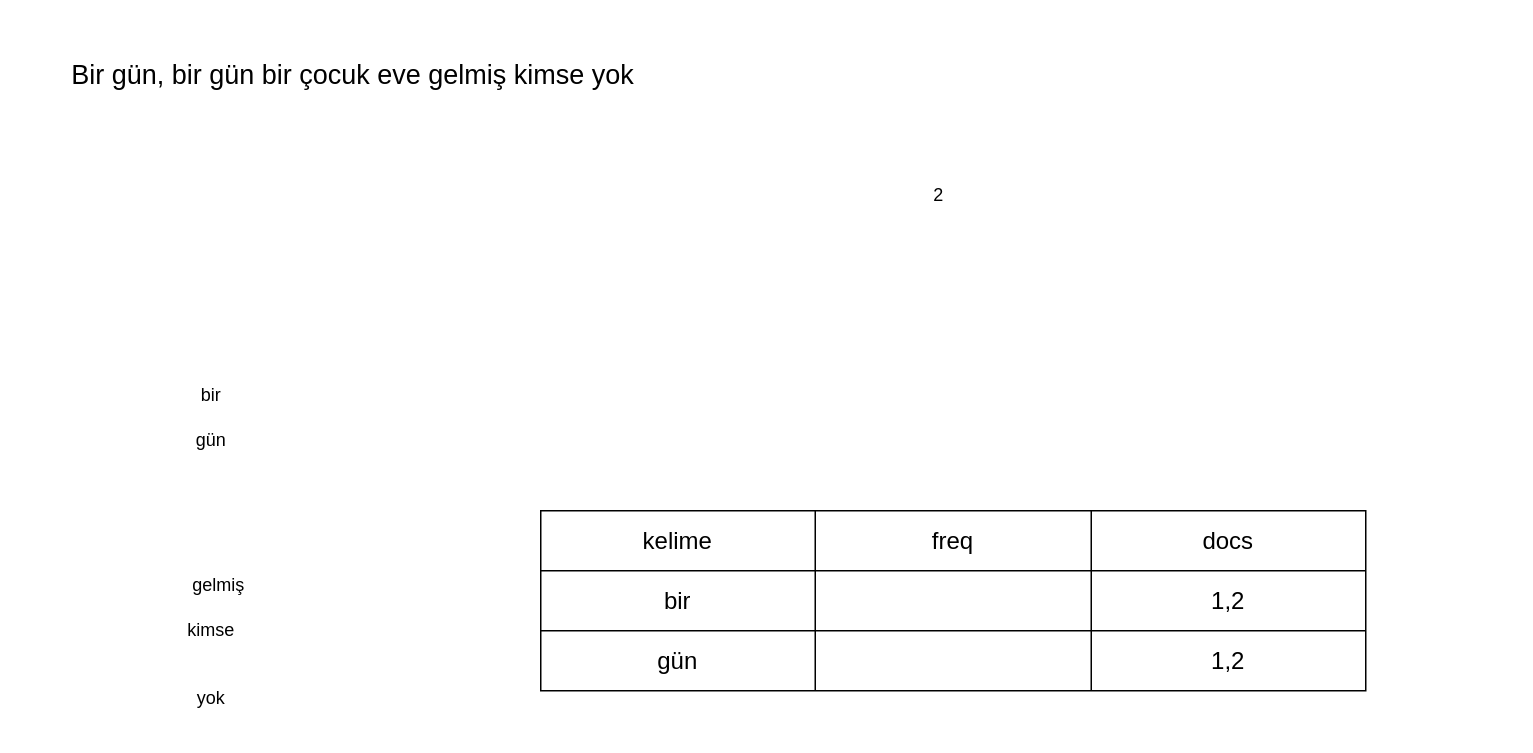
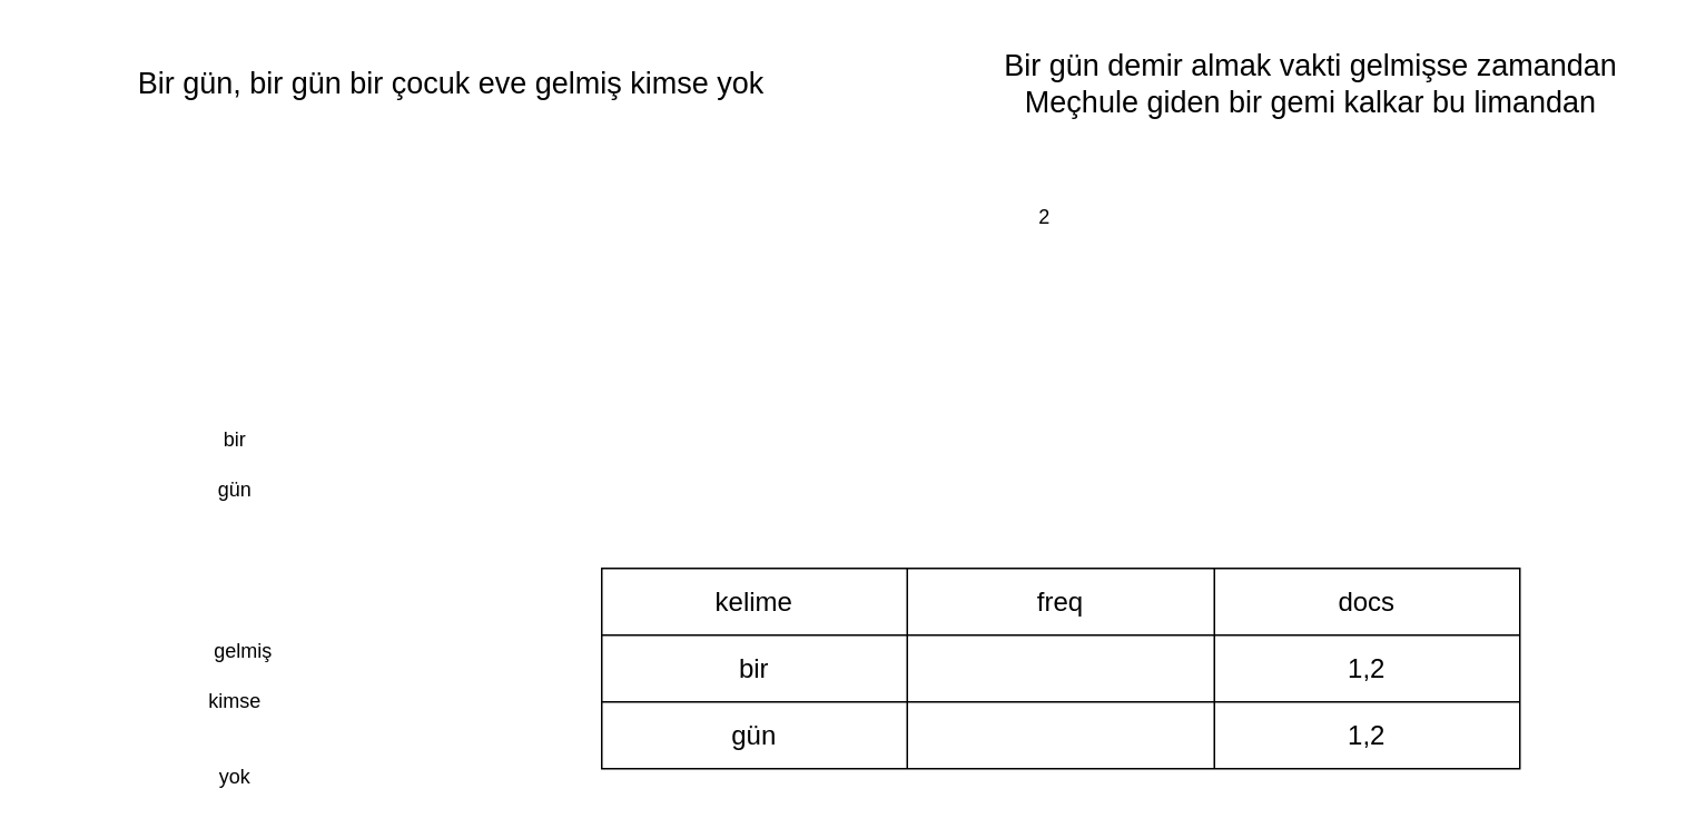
- <mxCell id="2" value="Bir gün, bir gün bir çocuk eve gelmiş kimse yok" style="text;html=1;strokeColor=none;fillColor=none;align=center;verticalAlign=middle;whiteSpace=wrap;rounded=0;fontSize=18;" parent="1" vertex="1"><mxGeometry x="20" y="20" width="430" height="60" as="geometry" /></mxCell>
+ <mxCell id="2" value="Bir gün, bir gün bir çocuk eve gelmiş kimse yok" style="text;html=1;strokeColor=none;fillColor=none;align=center;verticalAlign=middle;whiteSpace=wrap;rounded=0;fontSize=18;" parent="1" vertex="1"><mxGeometry x="55" y="20" width="430" height="60" as="geometry" /></mxCell>
+ <mxCell id="8" value="Bir gün demir almak vakti gelmişse zamandan&lt;br&gt;Meçhule giden bir gemi kalkar bu limandan" style="text;html=1;strokeColor=none;fillColor=none;align=center;verticalAlign=middle;whiteSpace=wrap;rounded=0;fontSize=18;" parent="1" vertex="1"><mxGeometry x="570" y="20" width="430" height="60" as="geometry" /></mxCell>
